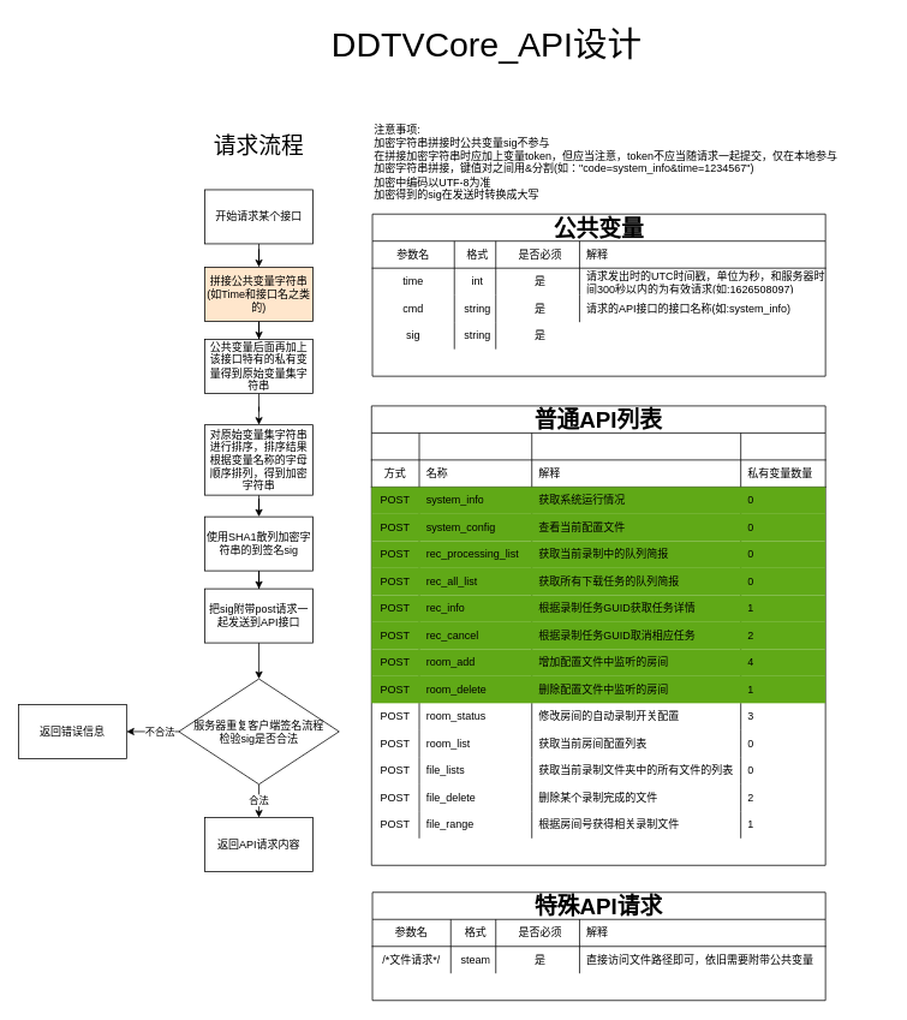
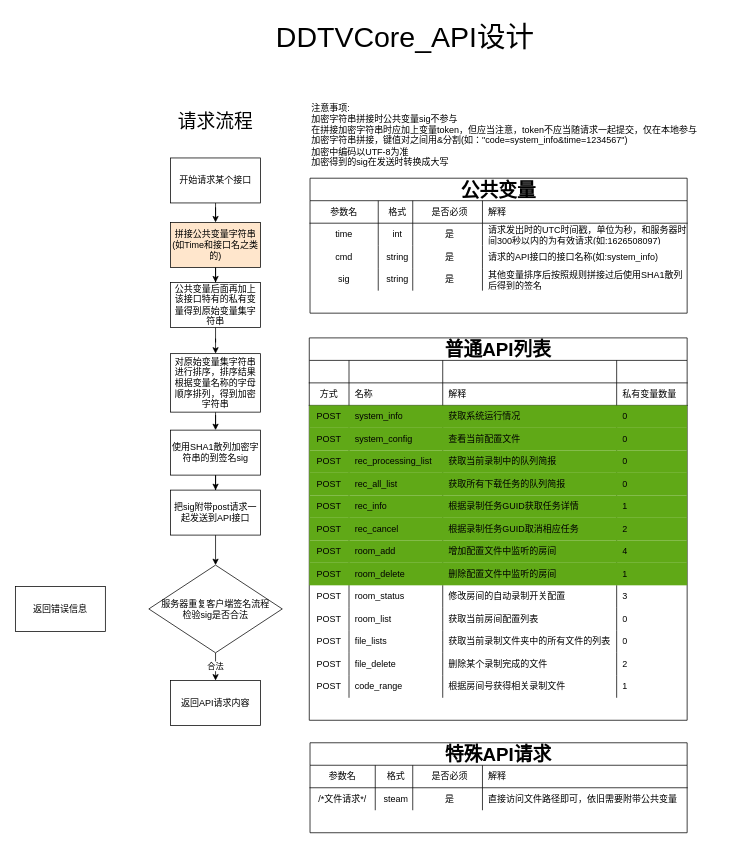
+ <mxCell id="115" value="其他变量排序后按照规则拼接过后使用SHA1散列后得到的签名" style="shape=partialRectangle;html=1;whiteSpace=wrap;connectable=0;fillColor=none;top=0;left=0;bottom=0;right=0;align=left;spacingLeft=6;overflow=hidden;" parent="111" vertex="1"><mxGeometry x="230" width="273" height="30" as="geometry" /></mxCell>
- <mxCell id="12" value="" style="edgeStyle=orthogonalEdgeStyle;rounded=0;orthogonalLoop=1;jettySize=auto;html=1;" parent="1" source="15" target="16" edge="1"><mxGeometry relative="1" as="geometry" /></mxCell>
- <mxCell id="13" value="不合法" style="edgeLabel;html=1;align=center;verticalAlign=middle;resizable=0;points=[];" parent="12" vertex="1" connectable="0"><mxGeometry x="0.149" y="2" relative="1" as="geometry"><mxPoint x="11" y="-2" as="offset" /></mxGeometry></mxCell>
- <mxCell id="92" value="file_range" style="shape=partialRectangle;html=1;whiteSpace=wrap;connectable=0;fillColor=none;top=0;left=0;bottom=0;right=0;align=left;spacingLeft=6;overflow=hidden;" parent="90" vertex="1"><mxGeometry x="53" width="125" height="30" as="geometry" /></mxCell>
+ <mxCell id="92" value="code_range" style="shape=partialRectangle;html=1;whiteSpace=wrap;connectable=0;fillColor=none;top=0;left=0;bottom=0;right=0;align=left;spacingLeft=6;overflow=hidden;" parent="90" vertex="1"><mxGeometry x="53" width="125" height="30" as="geometry" /></mxCell>
